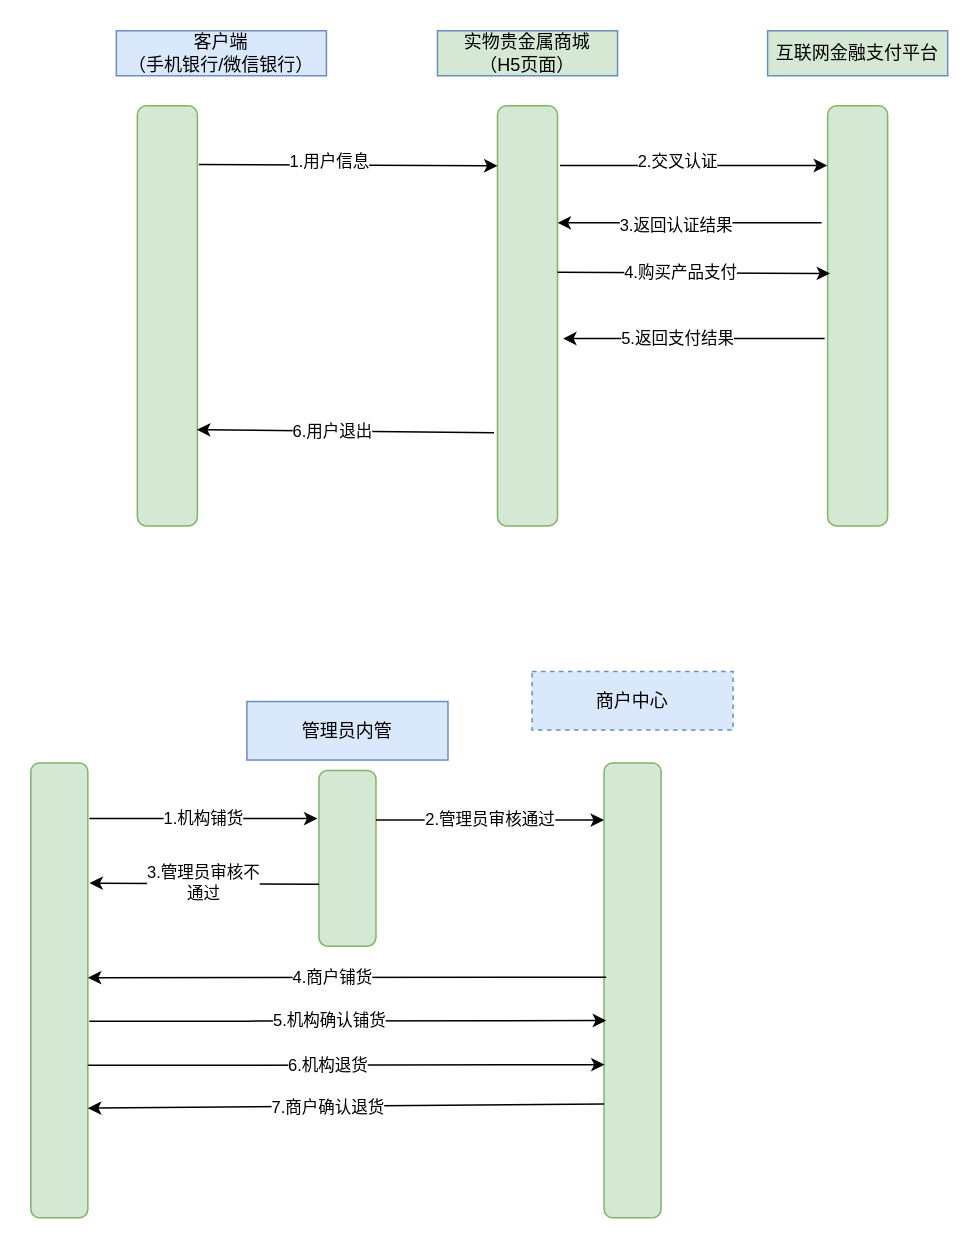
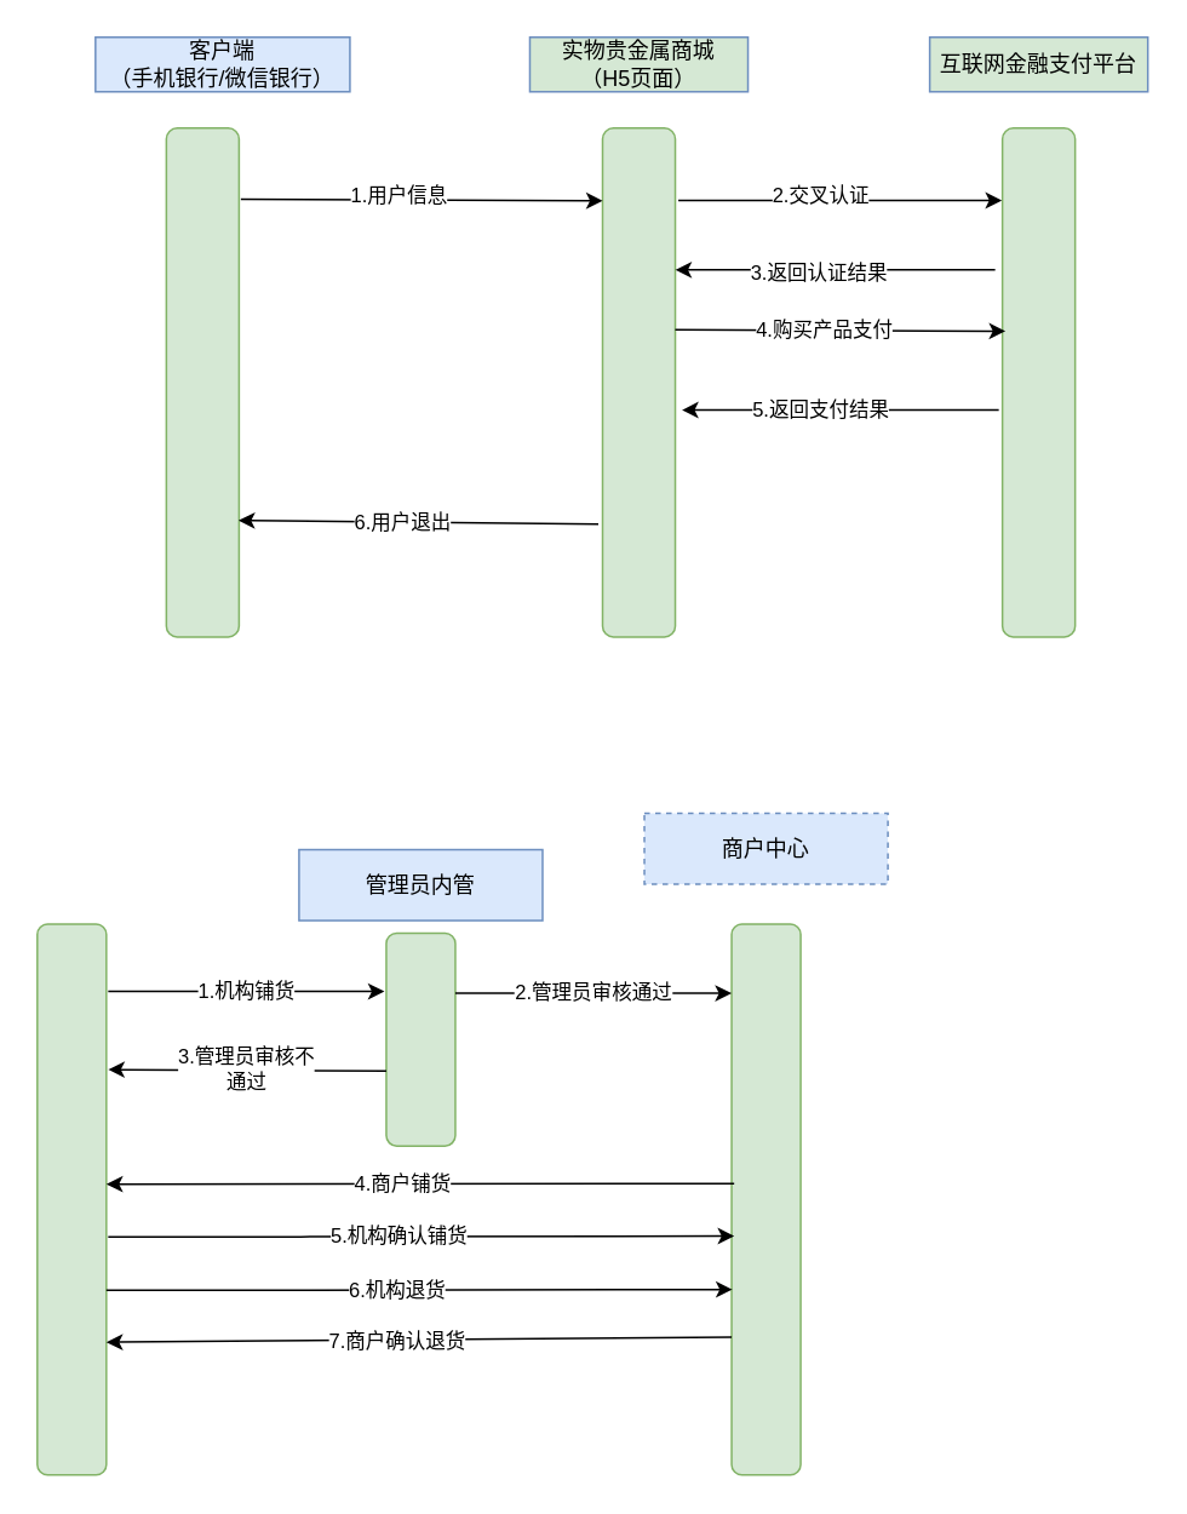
- <mxCell id="2" value="客户端&lt;br&gt;（手机银行/微信银行）" style="whiteSpace=wrap;html=1;rounded=0;fillColor=#dae8fc;strokeColor=#6c8ebf;" parent="1" vertex="1"><mxGeometry x="77" y="20" width="140" height="30" as="geometry" /></mxCell>
+ <mxCell id="2" value="客户端&lt;br&gt;（手机银行/微信银行）" style="whiteSpace=wrap;html=1;rounded=0;fillColor=#dae8fc;strokeColor=#6c8ebf;" parent="1" vertex="1"><mxGeometry x="52" y="20" width="140" height="30" as="geometry" /></mxCell>
